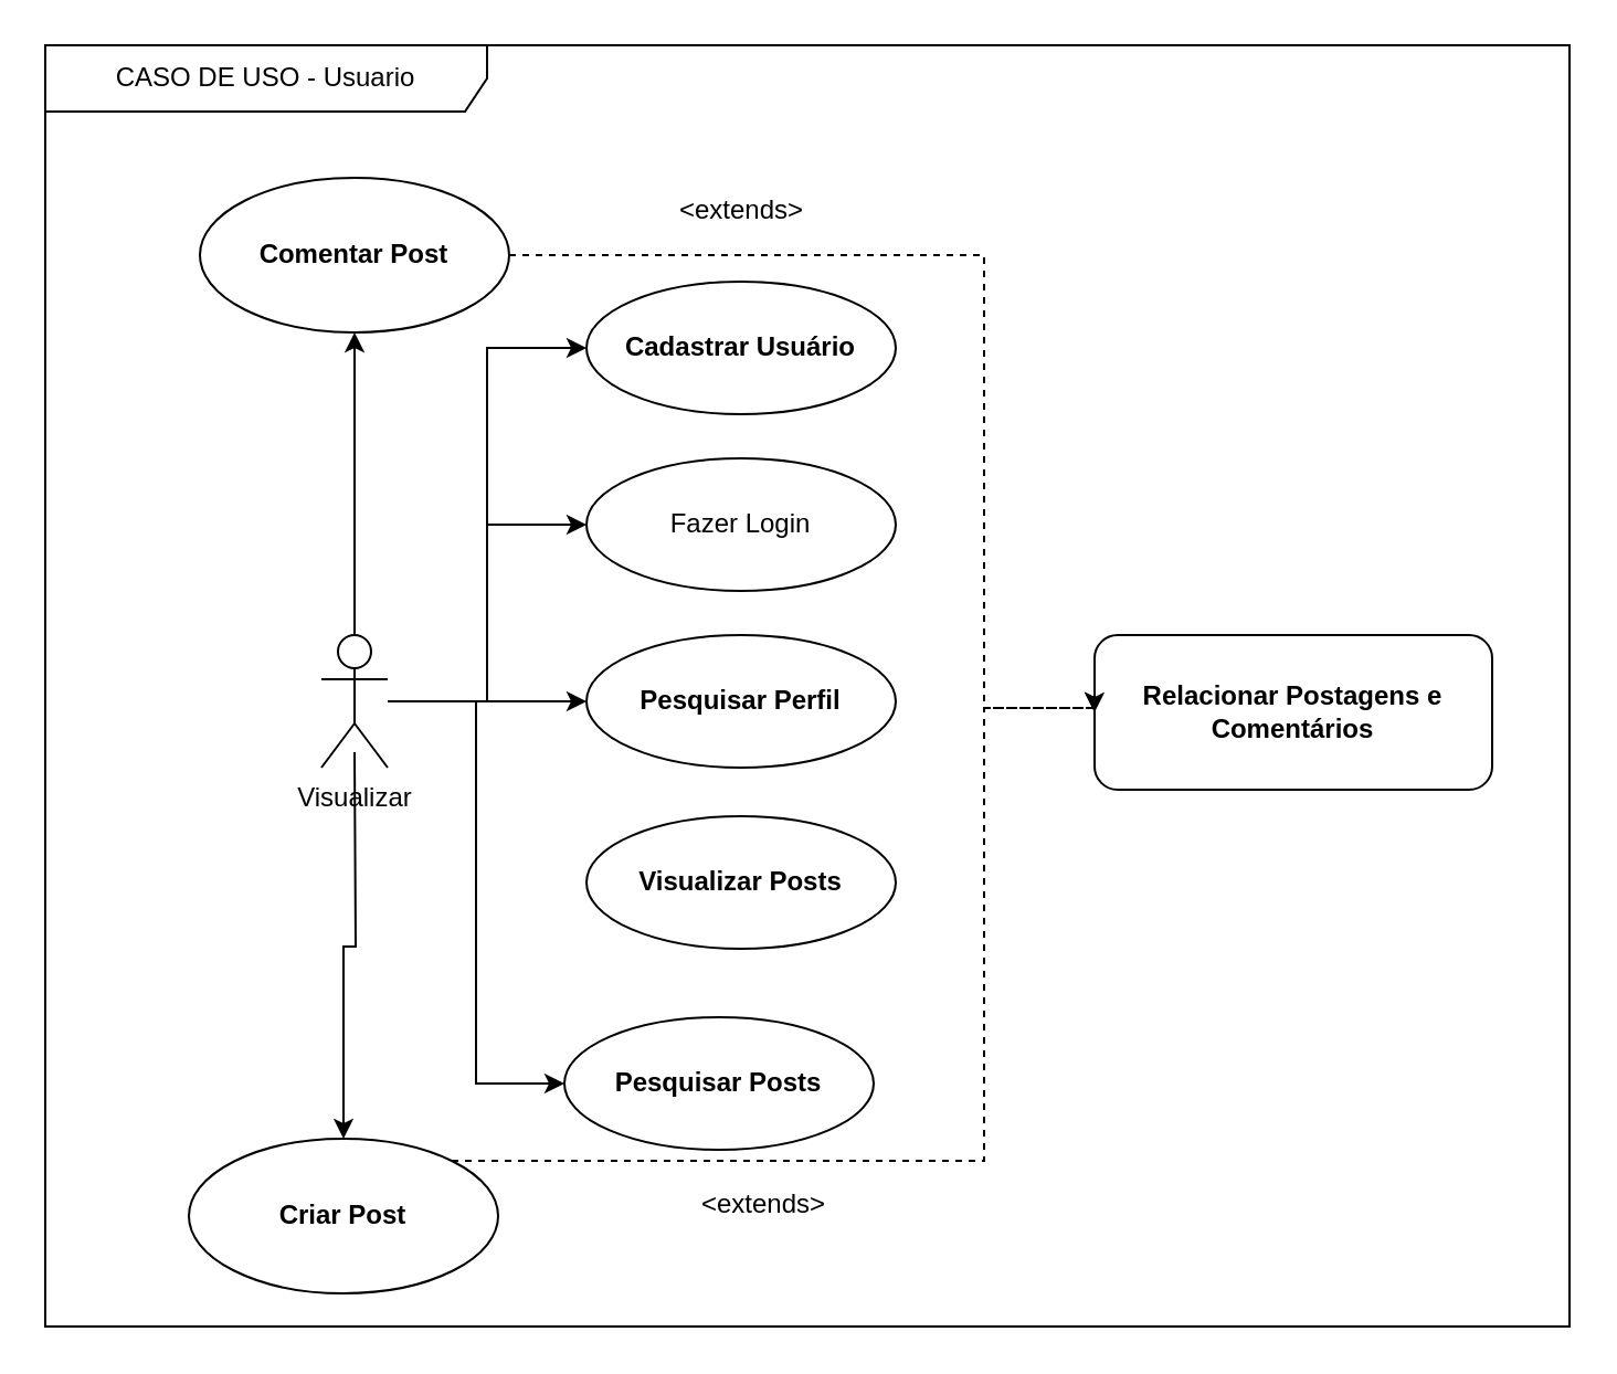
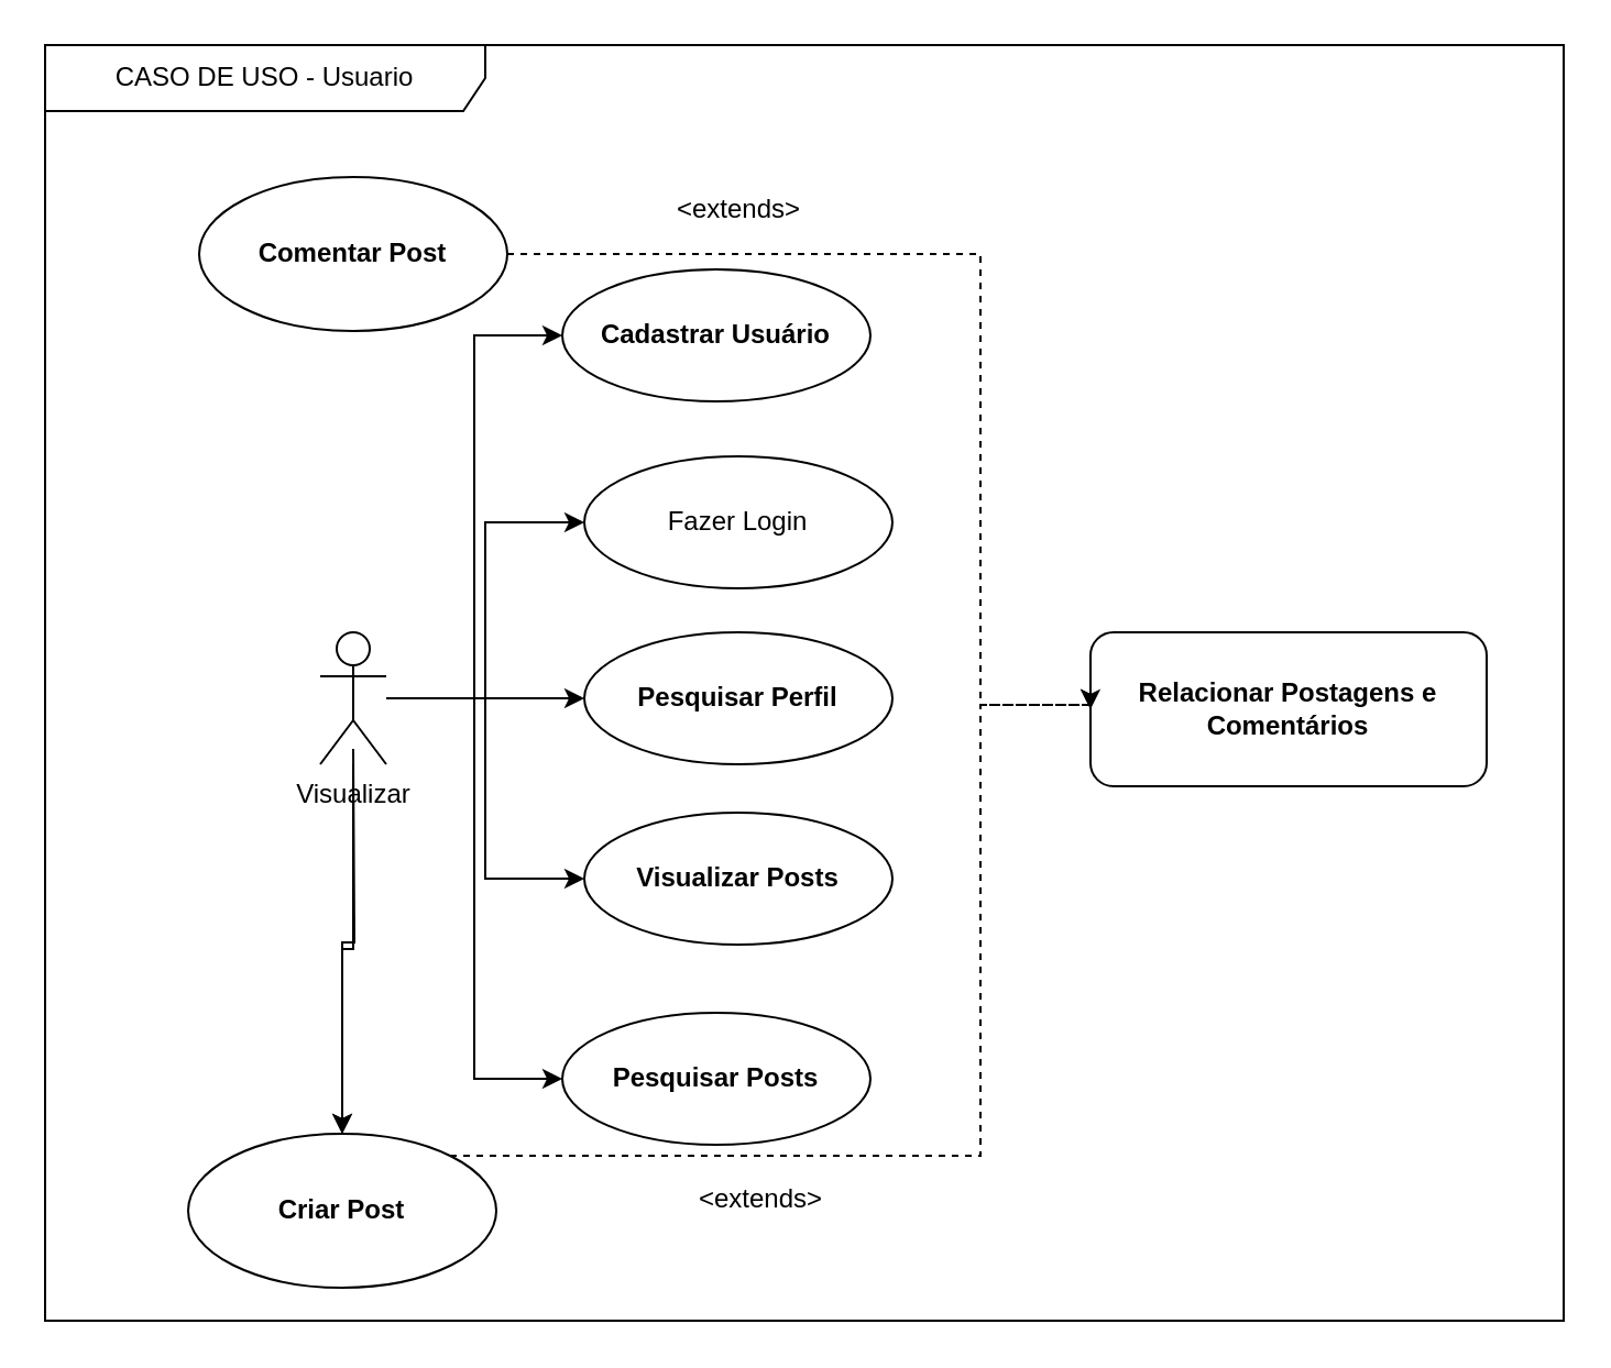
- <mxCell id="11" value="&lt;strong data-end=&quot;168&quot; data-start=&quot;147&quot;&gt;Cadastrar Usuário&lt;/strong&gt;" style="ellipse;whiteSpace=wrap;html=1;" vertex="1" parent="1"><mxGeometry x="265" y="127" width="140" height="60" as="geometry" /></mxCell>
+ <mxCell id="11" value="&lt;strong data-end=&quot;168&quot; data-start=&quot;147&quot;&gt;Cadastrar Usuário&lt;/strong&gt;" style="ellipse;whiteSpace=wrap;html=1;" vertex="1" parent="1"><mxGeometry x="255" y="122" width="140" height="60" as="geometry" /></mxCell>
- <mxCell id="9" style="edgeStyle=orthogonalEdgeStyle;rounded=0;orthogonalLoop=1;jettySize=auto;html=1;entryX=0.5;entryY=1;entryDx=0;entryDy=0;" edge="1" parent="1" source="10" target="18"><mxGeometry relative="1" as="geometry" /></mxCell>
+ <mxCell id="9" style="edgeStyle=orthogonalEdgeStyle;rounded=0;orthogonalLoop=1;jettySize=auto;html=1;" edge="1" parent="1" source="10" target="15"><mxGeometry relative="1" as="geometry" /></mxCell>
+ <mxCell id="7" style="edgeStyle=orthogonalEdgeStyle;rounded=0;orthogonalLoop=1;jettySize=auto;html=1;entryX=0;entryY=0.5;entryDx=0;entryDy=0;" edge="1" parent="1" source="10" target="21"><mxGeometry relative="1" as="geometry" /></mxCell>
